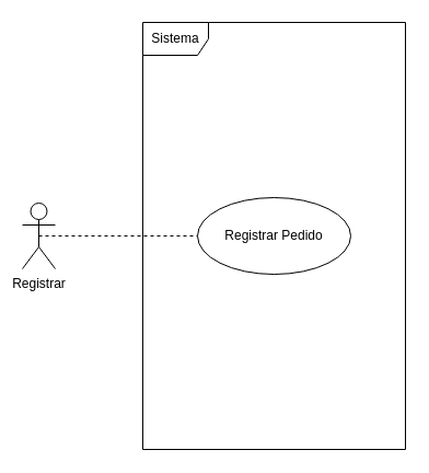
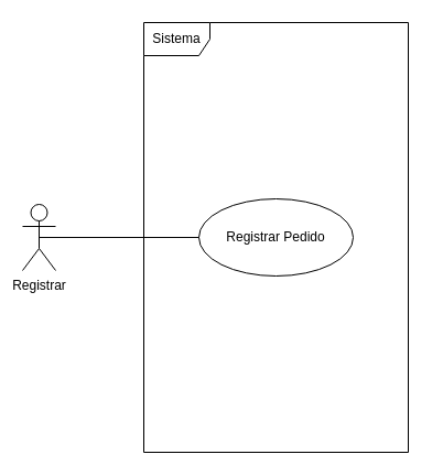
- <mxCell id="5" value="" style="endArrow=none;html=1;rounded=0;exitX=0.5;exitY=0.5;exitDx=0;exitDy=0;exitPerimeter=0;entryX=0;entryY=0.5;entryDx=0;entryDy=0;dashed=1;" parent="1" source="4" target="3" edge="1"><mxGeometry width="50" height="50" relative="1" as="geometry"><mxPoint x="20" y="200" as="sourcePoint" /><mxPoint x="70" y="150" as="targetPoint" /></mxGeometry></mxCell>
+ <mxCell id="5" value="" style="endArrow=none;html=1;rounded=0;exitX=0.5;exitY=0.5;exitDx=0;exitDy=0;exitPerimeter=0;entryX=0;entryY=0.5;entryDx=0;entryDy=0;" parent="1" source="4" target="3" edge="1"><mxGeometry width="50" height="50" relative="1" as="geometry"><mxPoint x="20" y="200" as="sourcePoint" /><mxPoint x="70" y="150" as="targetPoint" /></mxGeometry></mxCell>
